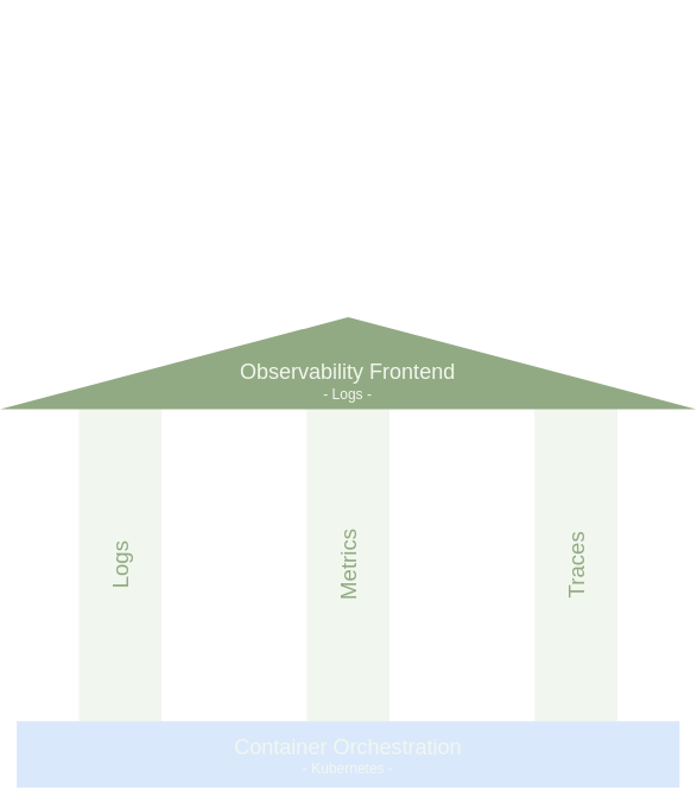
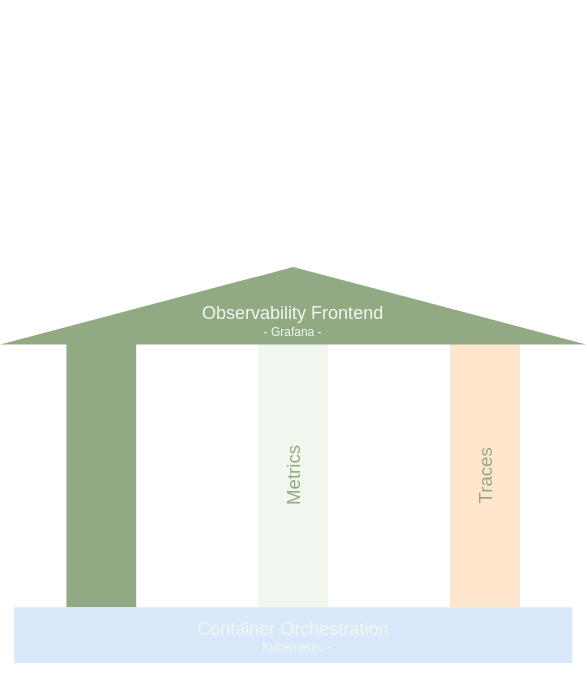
- <mxCell id="8" value="&lt;font style=&quot;&quot; color=&quot;#f1f7ee&quot;&gt;&lt;font style=&quot;font-size: 30px;&quot;&gt;Observability Frontend&lt;br&gt;&lt;/font&gt;&lt;font style=&quot;font-size: 20px;&quot;&gt;- Logs -&lt;/font&gt;&lt;/font&gt;" style="text;strokeColor=none;align=center;fillColor=none;html=1;verticalAlign=middle;whiteSpace=wrap;rounded=0;fontSize=10;" vertex="1" parent="6"><mxGeometry x="288.178" y="54.238" width="339.102" height="77.494" as="geometry" /></mxCell>
+ <mxCell id="8" value="&lt;font style=&quot;&quot; color=&quot;#f1f7ee&quot;&gt;&lt;font style=&quot;font-size: 30px;&quot;&gt;Observability Frontend&lt;br&gt;&lt;/font&gt;&lt;font style=&quot;font-size: 20px;&quot;&gt;- Grafana -&lt;/font&gt;&lt;/font&gt;" style="text;strokeColor=none;align=center;fillColor=none;html=1;verticalAlign=middle;whiteSpace=wrap;rounded=0;fontSize=10;" vertex="1" parent="6"><mxGeometry x="288.178" y="54.238" width="339.102" height="77.494" as="geometry" /></mxCell>
- <mxCell id="2" value="&lt;font color=&quot;#92aa83&quot; style=&quot;font-size: 31px;&quot;&gt;Logs&lt;/font&gt;" style="rounded=0;whiteSpace=wrap;html=1;horizontal=0;fontSize=31;strokeColor=none;fillColor=#f1f7ee;" vertex="1" parent="1"><mxGeometry x="107.182" y="572.388" width="116.249" height="438.619" as="geometry" /></mxCell>
+ <mxCell id="2" value="&lt;font color=&quot;#92aa83&quot; style=&quot;font-size: 31px;&quot;&gt;Logs&lt;/font&gt;" style="rounded=0;whiteSpace=wrap;html=1;horizontal=0;fontSize=31;strokeColor=none;fillColor=#92aa83;" vertex="1" parent="1"><mxGeometry x="107.182" y="572.388" width="116.249" height="438.619" as="geometry" /></mxCell>
- <mxCell id="4" value="Traces" style="rounded=0;whiteSpace=wrap;html=1;horizontal=0;fontSize=31;strokeColor=none;fillColor=#f1f7ee;fontColor=#92aa83;" vertex="1" parent="1"><mxGeometry x="746.55" y="572.388" width="116.249" height="438.619" as="geometry" /></mxCell>
+ <mxCell id="4" value="Traces" style="rounded=0;whiteSpace=wrap;html=1;horizontal=0;fontSize=31;strokeColor=none;fillColor=#ffe6cc;fontColor=#92aa83;" vertex="1" parent="1"><mxGeometry x="746.55" y="572.388" width="116.249" height="438.619" as="geometry" /></mxCell>
